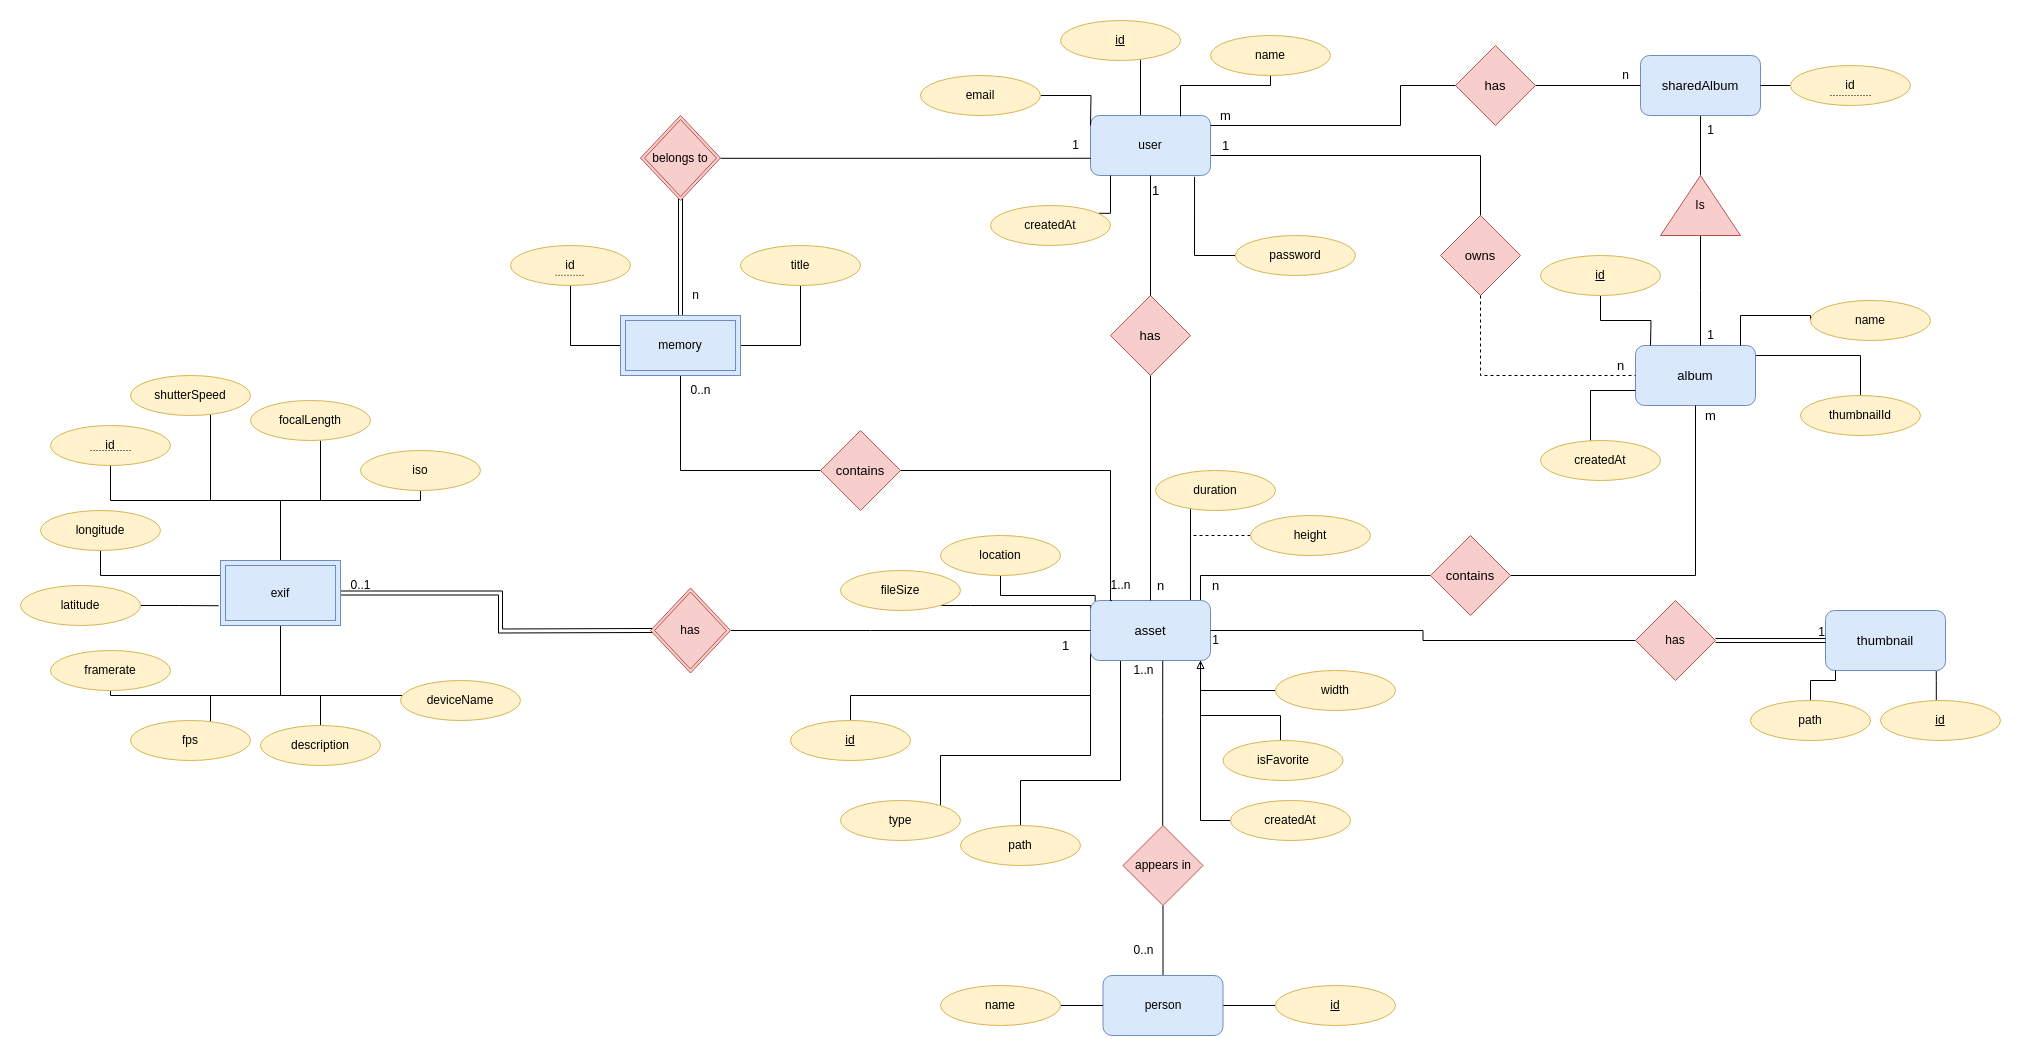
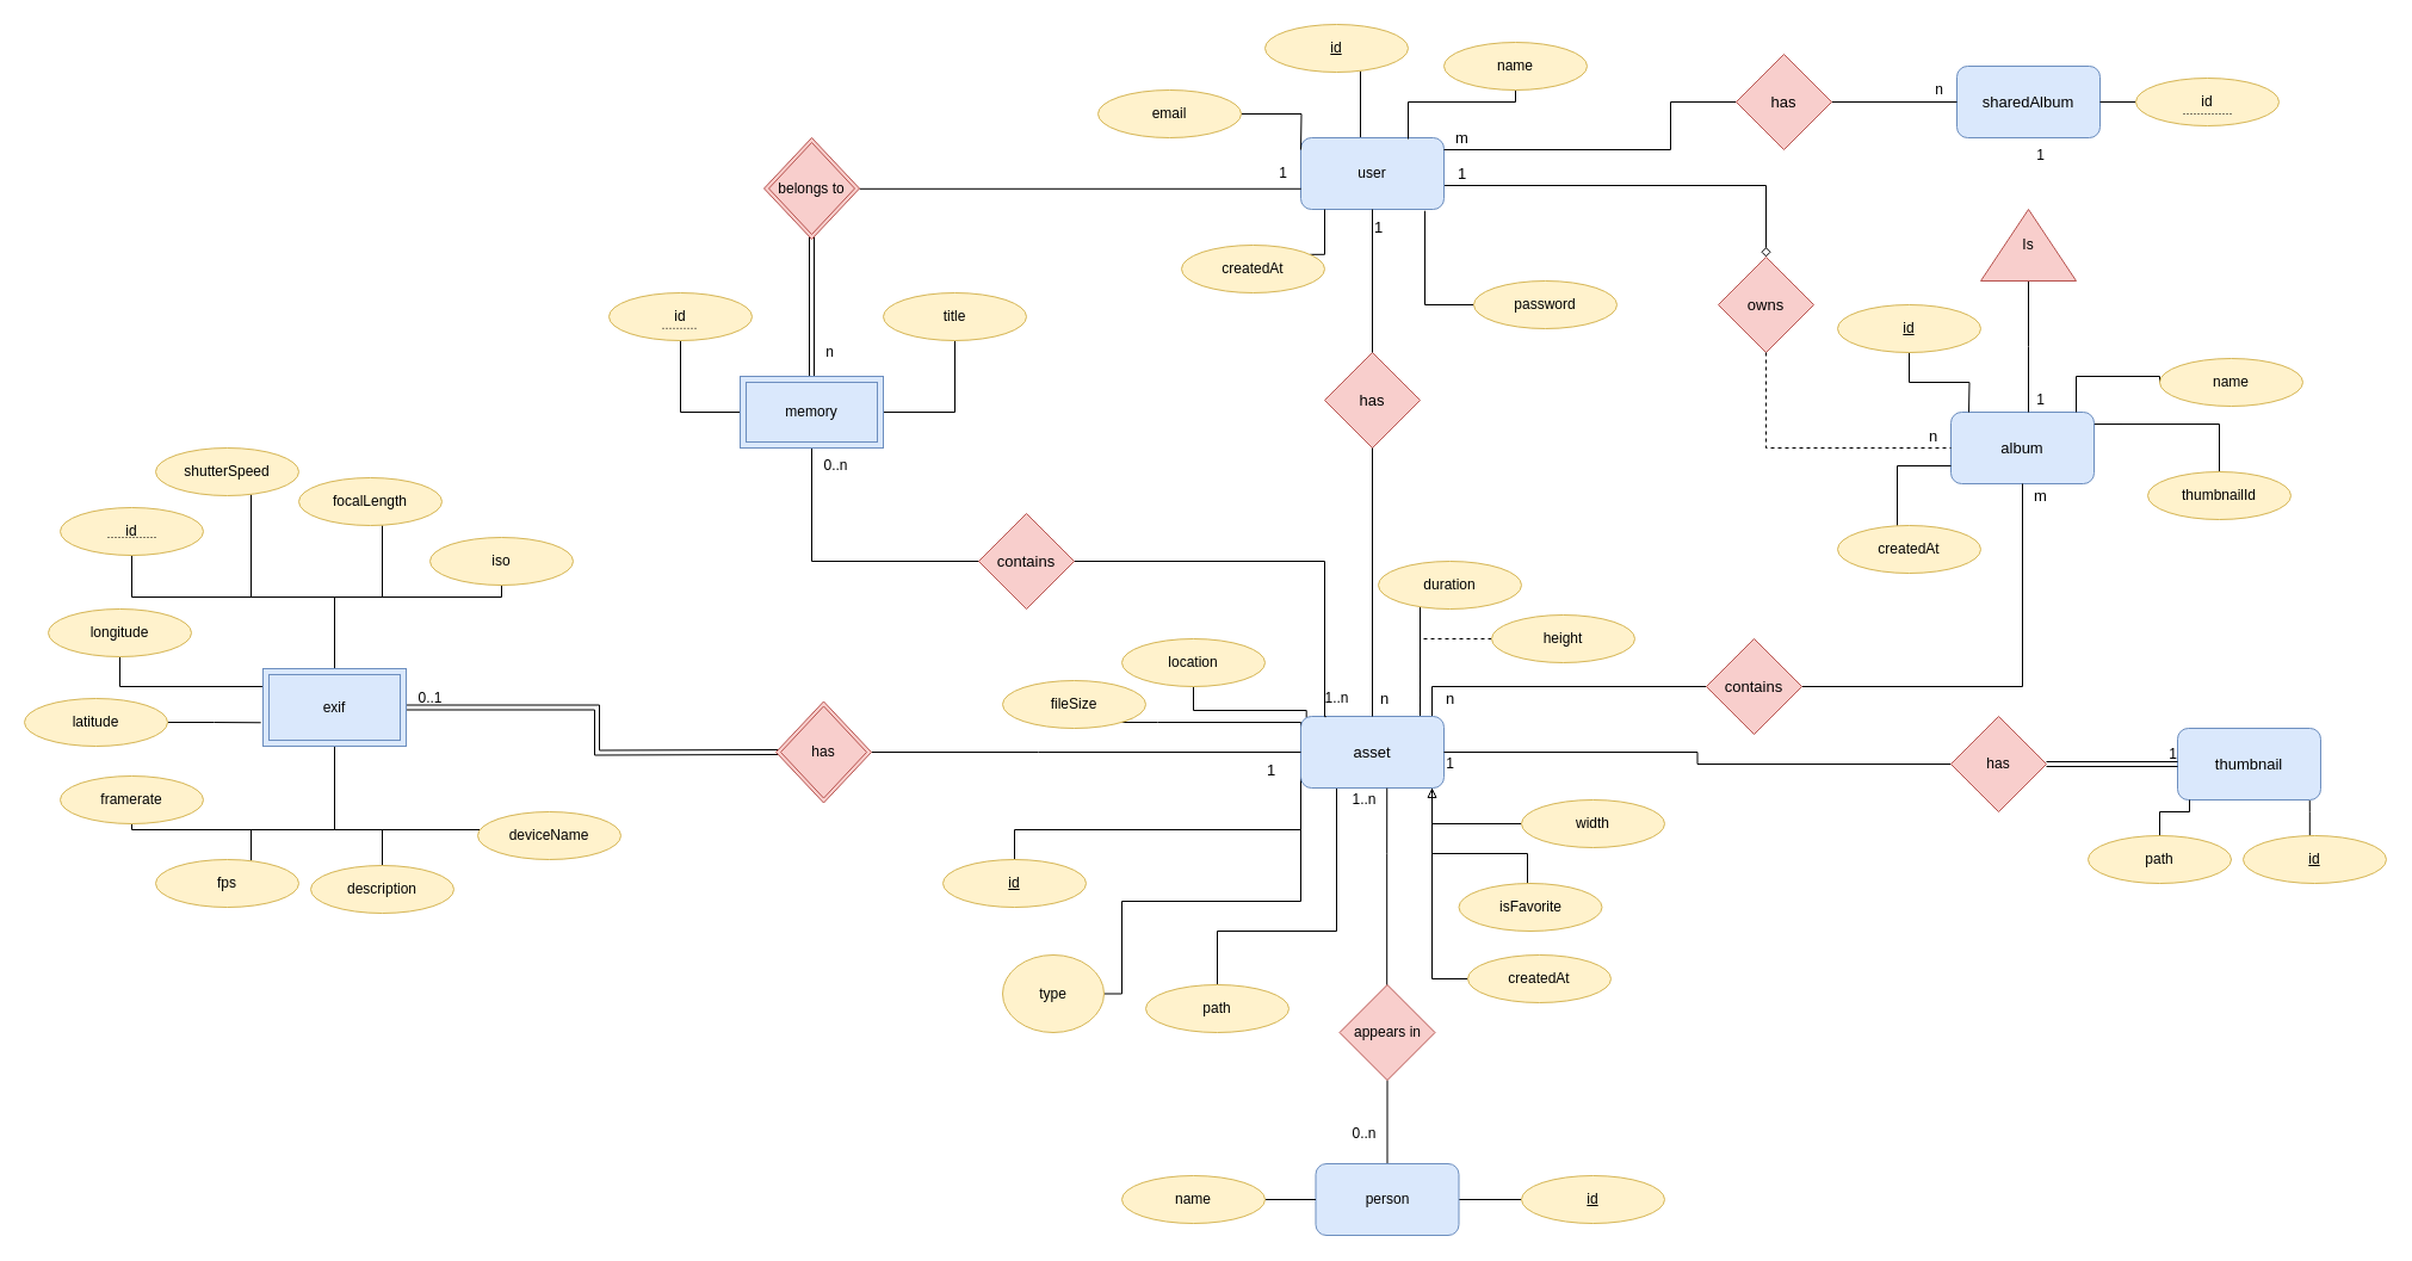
- <mxCell id="98" style="edgeStyle=orthogonalEdgeStyle;rounded=0;orthogonalLoop=1;jettySize=auto;html=1;entryX=1;entryY=0.5;entryDx=0;entryDy=0;strokeColor=default;strokeWidth=1;endArrow=none;endFill=0;" parent="1" source="99" target="110" edge="1"><mxGeometry relative="1" as="geometry"><mxPoint x="1700" y="175" as="targetPoint" /></mxGeometry></mxCell>
- <mxCell id="4" style="edgeStyle=orthogonalEdgeStyle;rounded=0;orthogonalLoop=1;jettySize=auto;html=1;entryX=0.5;entryY=0;entryDx=0;entryDy=0;strokeColor=default;strokeWidth=1;endArrow=none;endFill=0;" parent="1" source="5" target="25" edge="1"><mxGeometry relative="1" as="geometry"><Array as="points"><mxPoint x="1480" y="155" /></Array></mxGeometry></mxCell>
+ <mxCell id="4" style="edgeStyle=orthogonalEdgeStyle;rounded=0;orthogonalLoop=1;jettySize=auto;html=1;entryX=0.5;entryY=0;entryDx=0;entryDy=0;strokeColor=default;strokeWidth=1;endArrow=diamond;endFill=0;" parent="1" source="5" target="25" edge="1"><mxGeometry relative="1" as="geometry"><Array as="points"><mxPoint x="1480" y="155" /></Array></mxGeometry></mxCell>
- <mxCell id="40" value="type" style="ellipse;whiteSpace=wrap;html=1;fillColor=#fff2cc;strokeColor=#d6b656;" parent="1" vertex="1"><mxGeometry x="840" y="800" width="120" height="40" as="geometry" /></mxCell>
+ <mxCell id="40" value="type" style="ellipse;whiteSpace=wrap;html=1;fillColor=#fff2cc;strokeColor=#d6b656;" parent="1" vertex="1"><mxGeometry x="840" y="800" width="85" height="65" as="geometry" /></mxCell>
